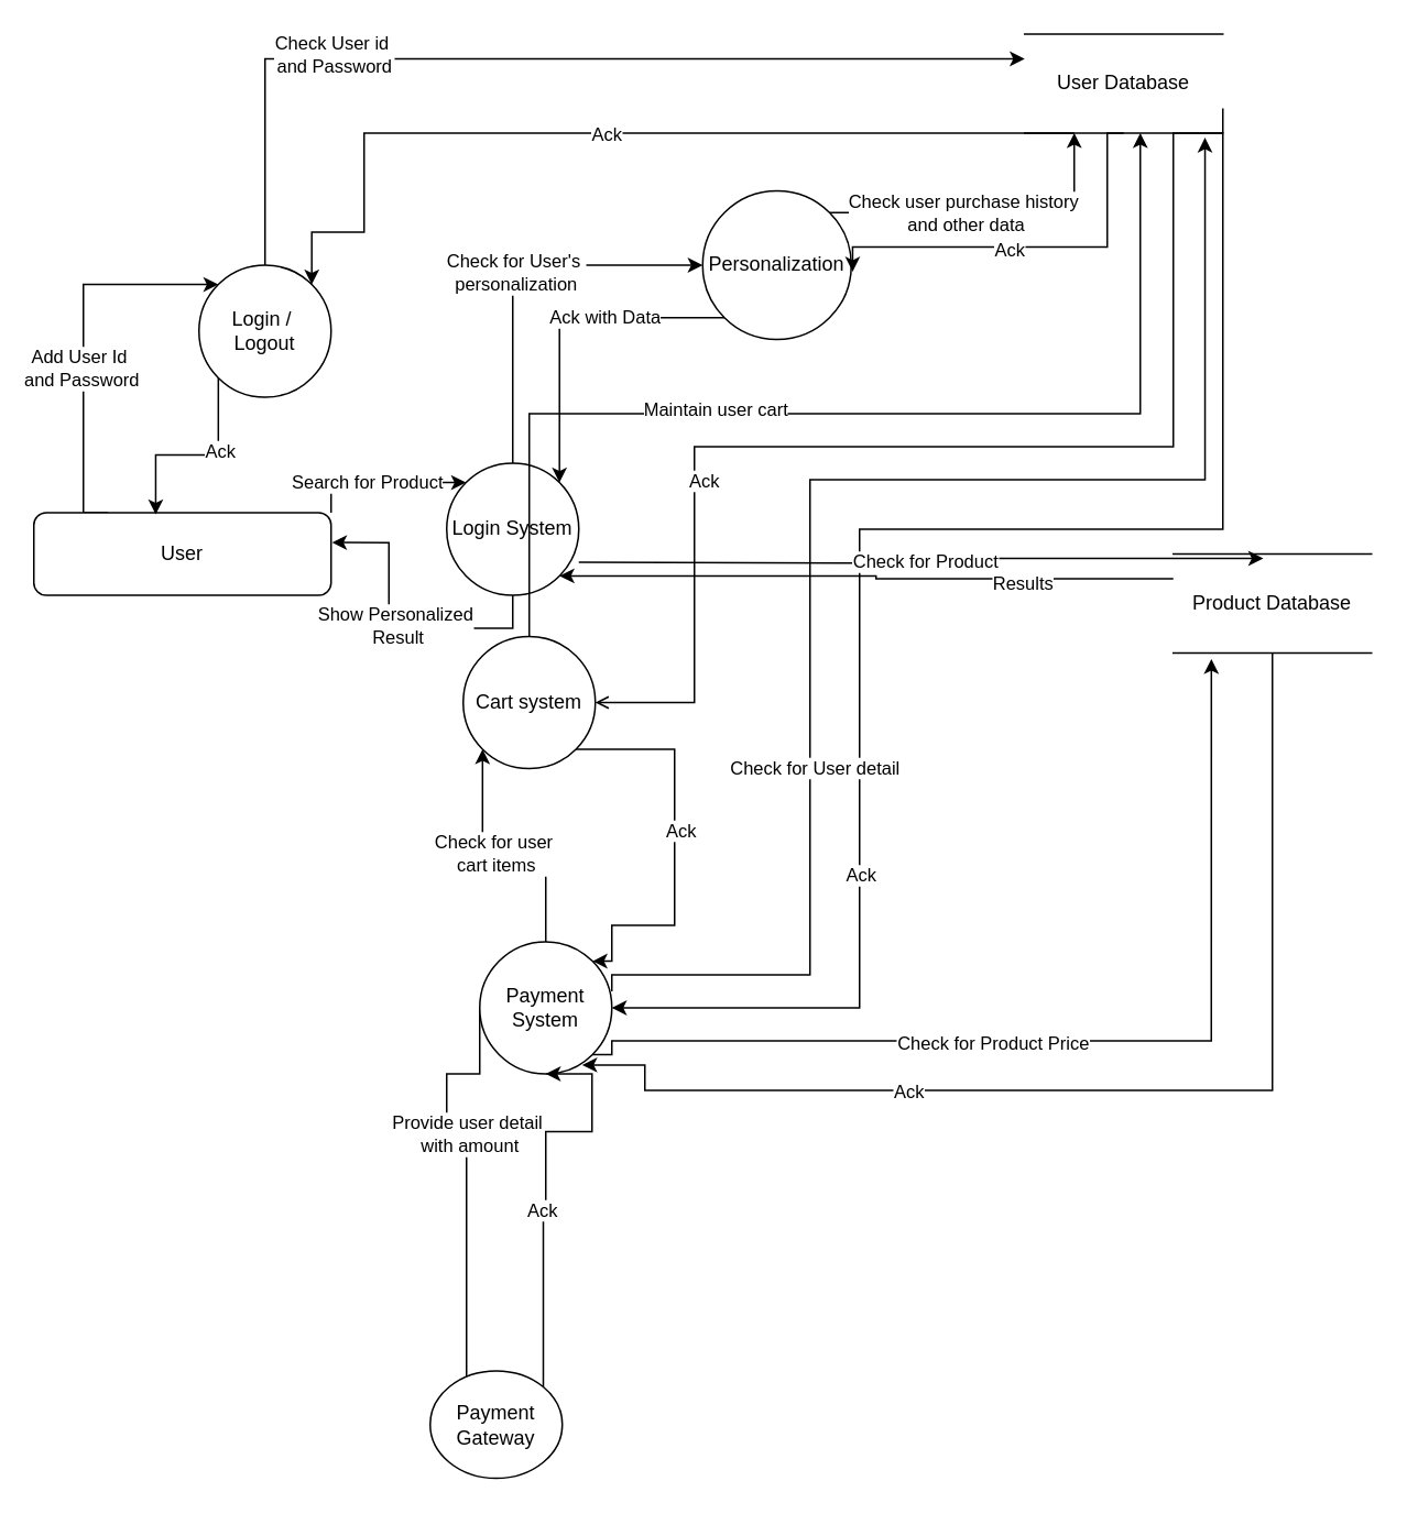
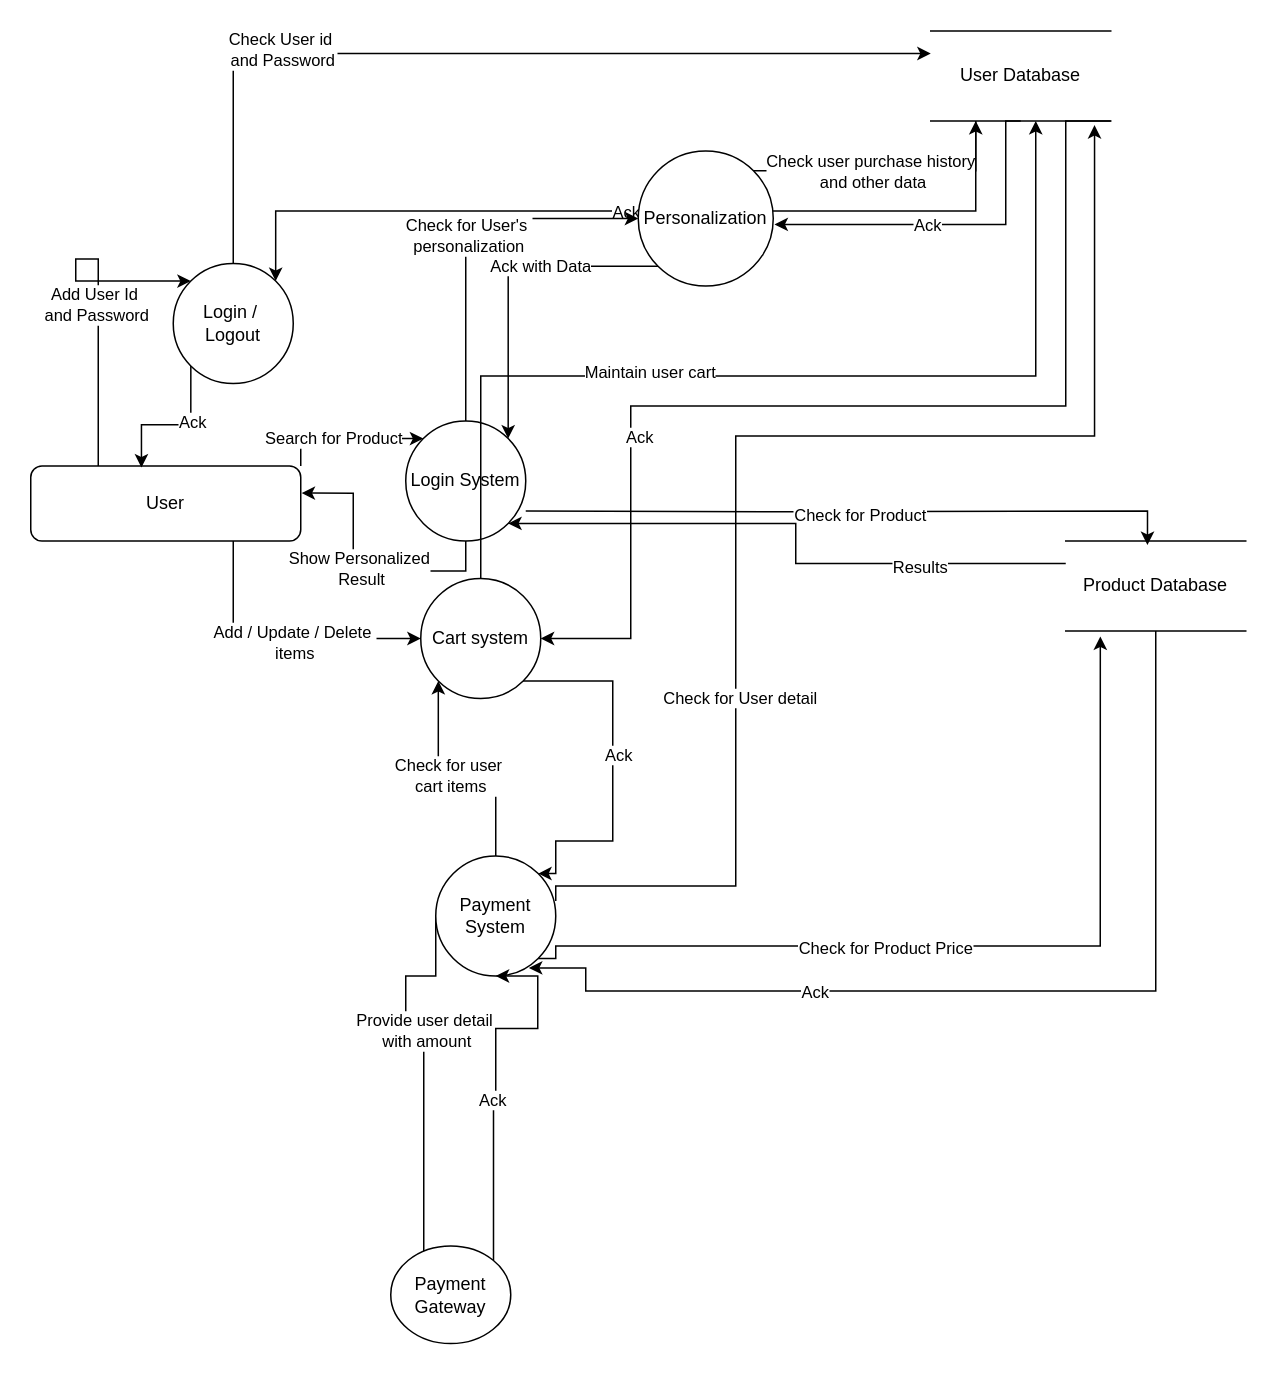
- <mxCell id="28" value="Personalization" style="ellipse;whiteSpace=wrap;html=1;aspect=fixed;" vertex="1" parent="1"><mxGeometry x="425" y="115" width="90" height="90" as="geometry" /></mxCell>
+ <mxCell id="28" value="Personalization" style="ellipse;whiteSpace=wrap;html=1;aspect=fixed;" vertex="1" parent="1"><mxGeometry x="425" y="100" width="90" height="90" as="geometry" /></mxCell>
- <mxCell id="11" value="Login /&amp;nbsp;&lt;div&gt;Logout&lt;/div&gt;" style="ellipse;whiteSpace=wrap;html=1;aspect=fixed;" vertex="1" parent="1"><mxGeometry x="120" y="160" width="80" height="80" as="geometry" /></mxCell>
+ <mxCell id="11" value="Login /&amp;nbsp;&lt;div&gt;Logout&lt;/div&gt;" style="ellipse;whiteSpace=wrap;html=1;aspect=fixed;" vertex="1" parent="1"><mxGeometry x="115" y="175" width="80" height="80" as="geometry" /></mxCell>
- <mxCell id="16" style="edgeStyle=orthogonalEdgeStyle;rounded=0;orthogonalLoop=1;jettySize=auto;html=1;exitX=1;exitY=0.75;exitDx=0;exitDy=0;entryX=1;entryY=0.5;entryDx=0;entryDy=0;" edge="1" parent="1" source="18" target="44"><mxGeometry relative="1" as="geometry"><mxPoint x="380" y="631.905" as="targetPoint" /><Array as="points"><mxPoint x="740" y="320" /><mxPoint x="520" y="320" /><mxPoint x="520" y="610" /></Array></mxGeometry></mxCell>
- <mxCell id="17" value="Ack" style="edgeLabel;html=1;align=center;verticalAlign=middle;resizable=0;points=[];" vertex="1" connectable="0" parent="16"><mxGeometry x="0.494" relative="1" as="geometry"><mxPoint as="offset" /></mxGeometry></mxCell>
- <mxCell id="54" value="Product Database" style="shape=partialRectangle;whiteSpace=wrap;html=1;left=0;right=0;fillColor=none;" vertex="1" parent="1"><mxGeometry x="710" y="335" width="120" height="60" as="geometry" /></mxCell>
+ <mxCell id="54" value="Product Database" style="shape=partialRectangle;whiteSpace=wrap;html=1;left=0;right=0;fillColor=none;" vertex="1" parent="1"><mxGeometry x="710" y="360" width="120" height="60" as="geometry" /></mxCell>
+ <mxCell id="4" style="edgeStyle=orthogonalEdgeStyle;rounded=0;orthogonalLoop=1;jettySize=auto;html=1;exitX=0.75;exitY=1;exitDx=0;exitDy=0;entryX=0;entryY=0.5;entryDx=0;entryDy=0;" edge="1" parent="1" source="8" target="37"><mxGeometry relative="1" as="geometry" /></mxCell>
+ <mxCell id="5" value="Add / Update / Delete&amp;nbsp;&lt;div&gt;items&lt;/div&gt;" style="edgeLabel;html=1;align=center;verticalAlign=middle;resizable=0;points=[];" vertex="1" connectable="0" parent="4"><mxGeometry x="0.105" y="-2" relative="1" as="geometry"><mxPoint as="offset" /></mxGeometry></mxCell>
- <mxCell id="14" style="edgeStyle=orthogonalEdgeStyle;rounded=0;orthogonalLoop=1;jettySize=auto;html=1;exitX=1;exitY=1;exitDx=0;exitDy=0;entryX=1;entryY=0.5;entryDx=0;entryDy=0;endArrow=open;" edge="1" parent="1" source="18" target="37"><mxGeometry relative="1" as="geometry"><Array as="points"><mxPoint x="710" y="80" /><mxPoint x="710" y="270" /><mxPoint x="420" y="270" /></Array></mxGeometry></mxCell>
+ <mxCell id="14" style="edgeStyle=orthogonalEdgeStyle;rounded=0;orthogonalLoop=1;jettySize=auto;html=1;exitX=1;exitY=1;exitDx=0;exitDy=0;entryX=1;entryY=0.5;entryDx=0;entryDy=0;" edge="1" parent="1" source="18" target="37"><mxGeometry relative="1" as="geometry"><Array as="points"><mxPoint x="710" y="80" /><mxPoint x="710" y="270" /><mxPoint x="420" y="270" /></Array></mxGeometry></mxCell>
